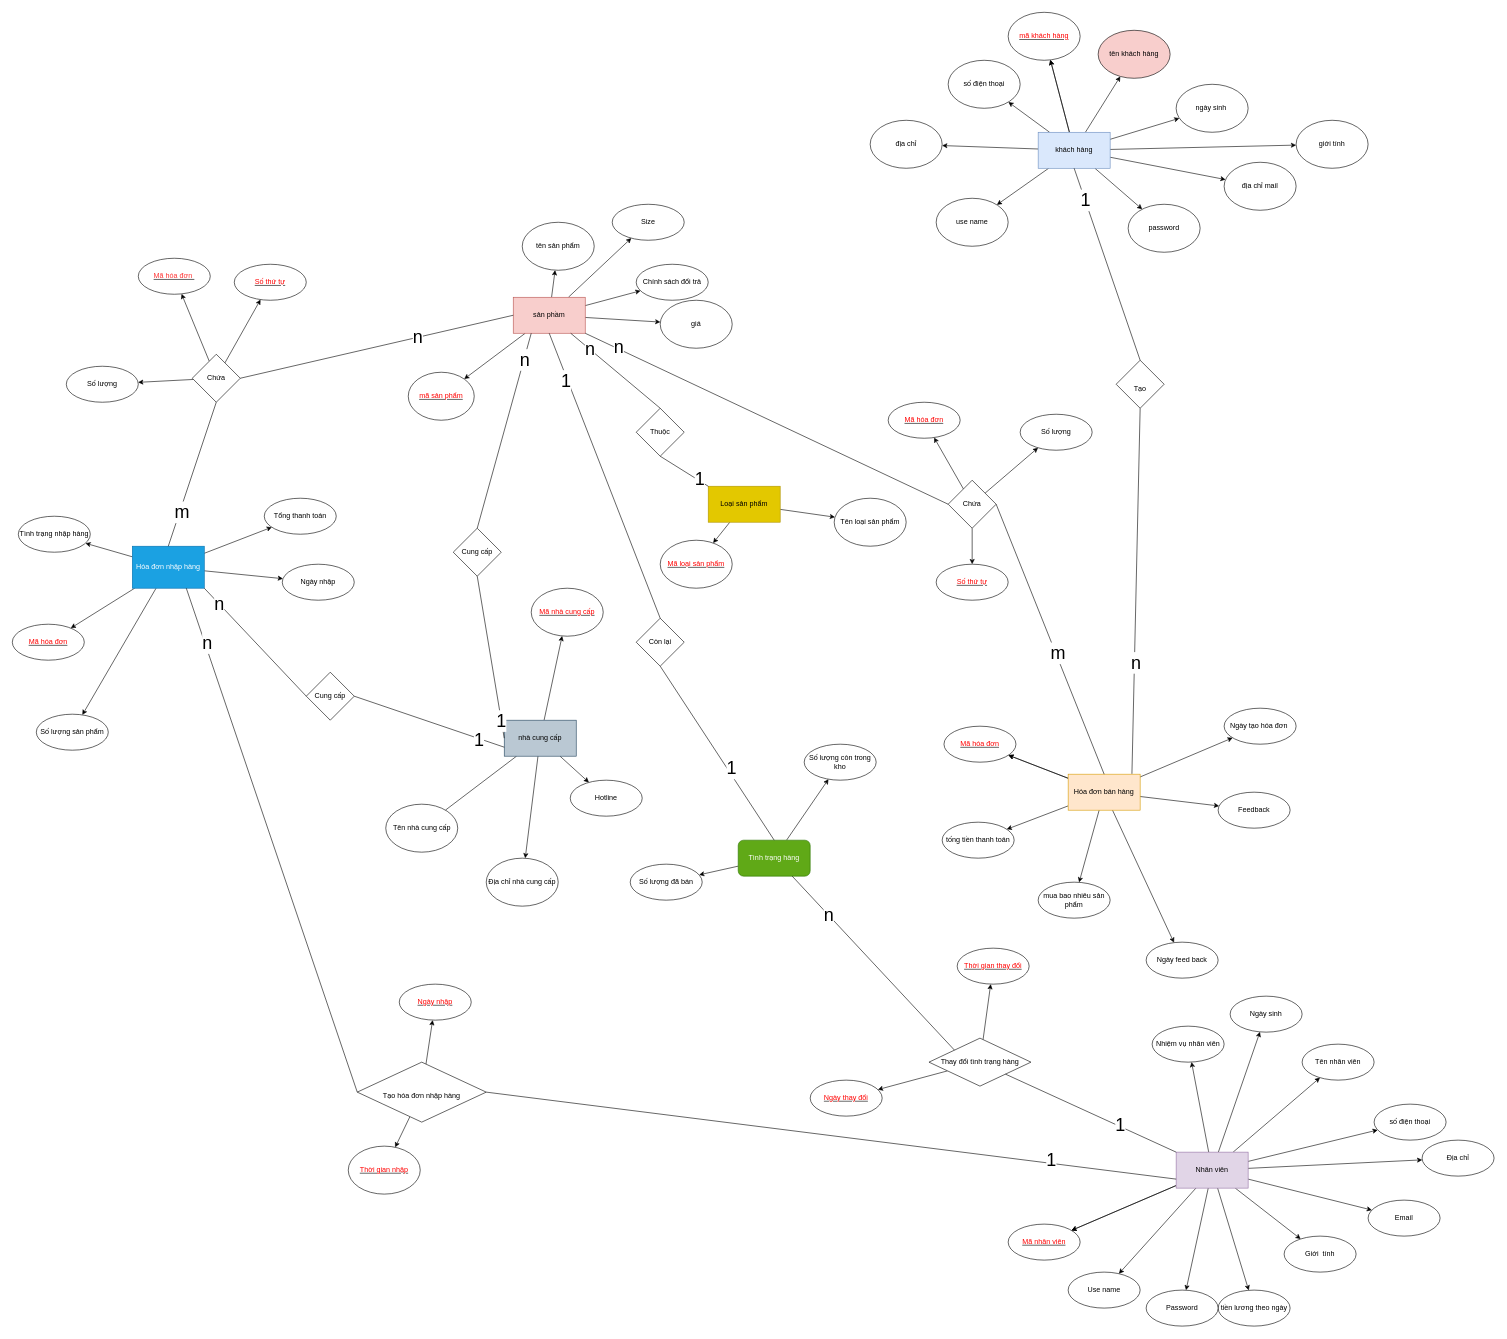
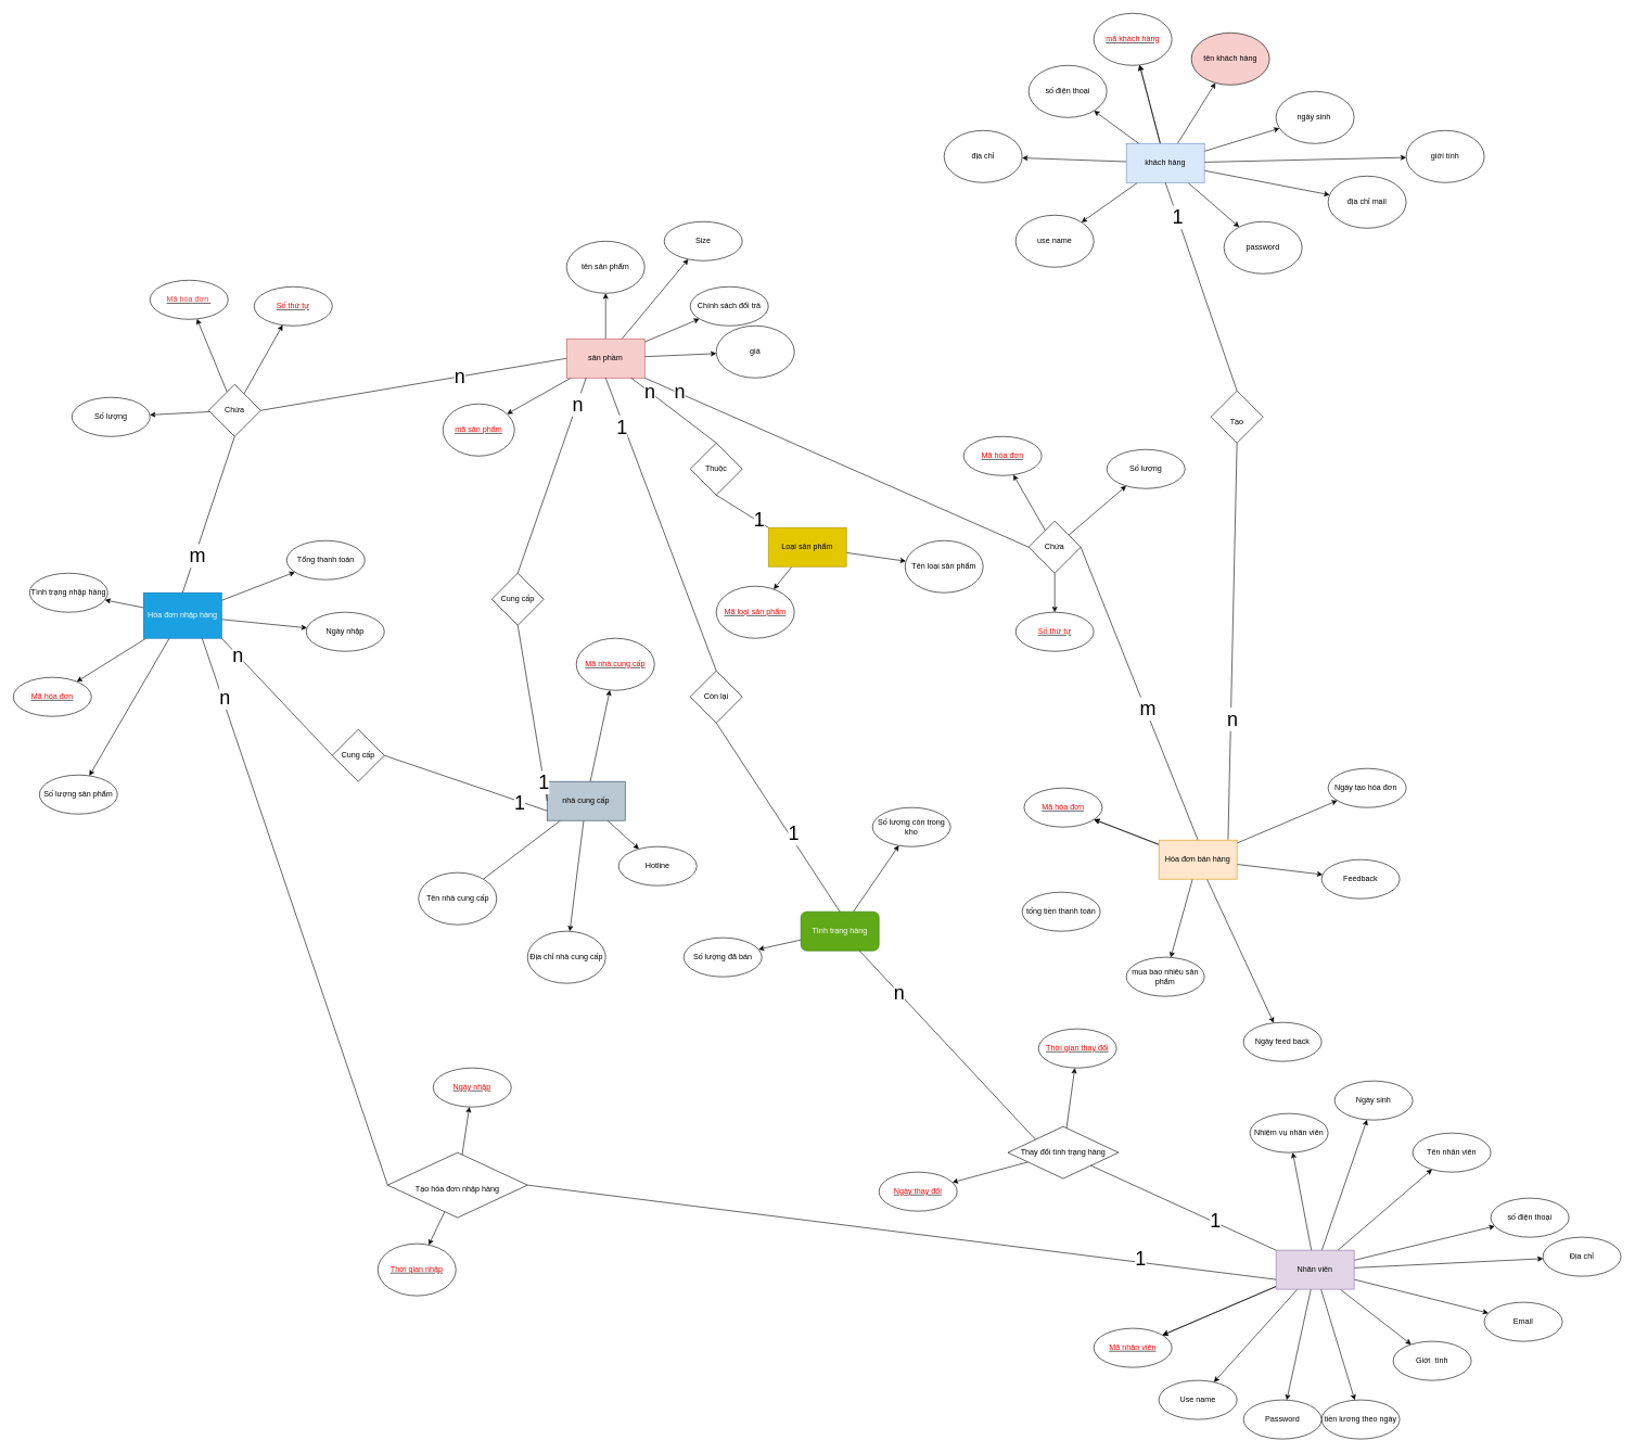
- <mxCell id="7" value="sản phầm" style="rounded=0;whiteSpace=wrap;html=1;fillColor=#f8cecc;strokeColor=#b85450;" parent="1" vertex="1"><mxGeometry x="855" y="495" width="120" height="60" as="geometry" /></mxCell>
+ <mxCell id="7" value="sản phầm" style="rounded=0;whiteSpace=wrap;html=1;fillColor=#f8cecc;strokeColor=#b85450;" parent="1" vertex="1"><mxGeometry x="870" y="520" width="120" height="60" as="geometry" /></mxCell>
- <mxCell id="166" value="Tình trạng nhập hàng" style="ellipse;whiteSpace=wrap;html=1;rounded=0;" parent="1" vertex="1"><mxGeometry x="30" y="860" width="120" height="60" as="geometry" /></mxCell>
+ <mxCell id="166" value="Tình trạng nhập hàng" style="ellipse;whiteSpace=wrap;html=1;rounded=0;" parent="1" vertex="1"><mxGeometry x="45" y="880" width="120" height="60" as="geometry" /></mxCell>
- <mxCell id="71" value="" style="edgeStyle=none;rounded=0;orthogonalLoop=1;jettySize=auto;html=1;" parent="1" source="75" target="78" edge="1"><mxGeometry relative="1" as="geometry" /></mxCell>
